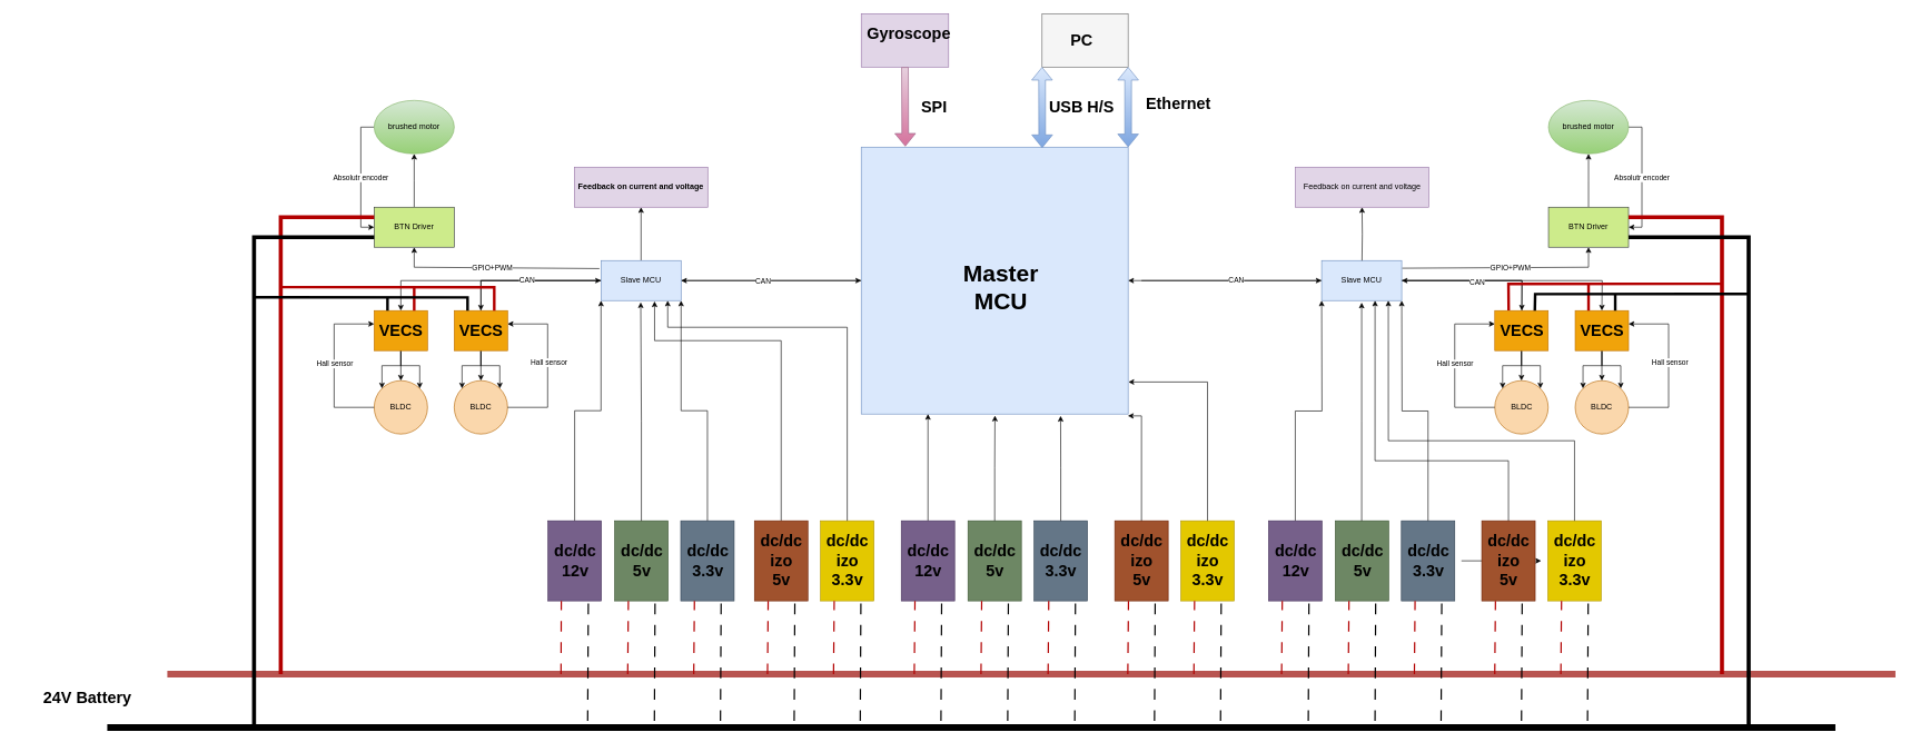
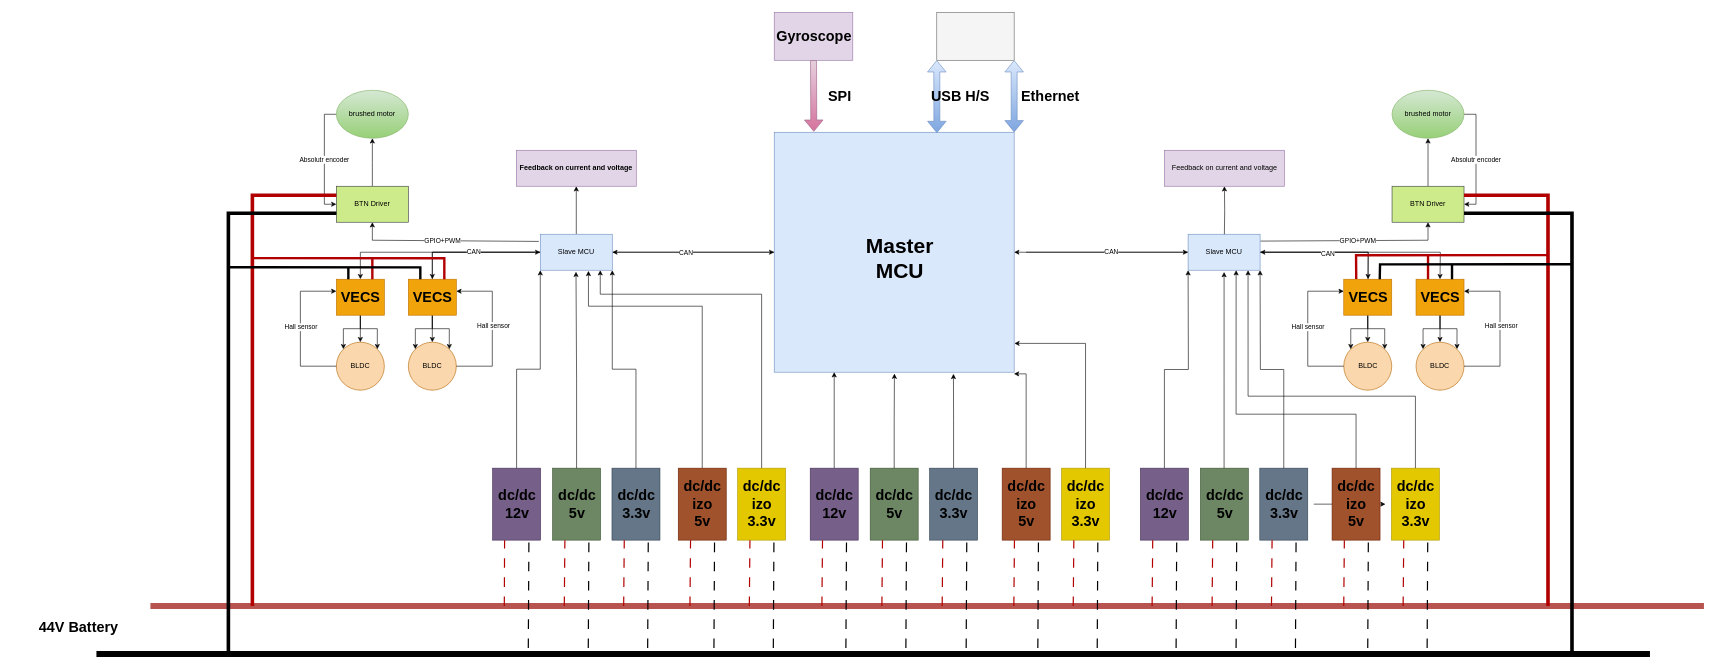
- <mxCell id="13" value="Gyroscope" style="text;strokeColor=none;fillColor=none;html=1;fontSize=24;fontStyle=1;verticalAlign=middle;align=center;" vertex="1" parent="1"><mxGeometry x="1310.5" y="30" width="100" height="40" as="geometry" /></mxCell>
+ <mxCell id="13" value="Gyroscope" style="text;strokeColor=none;fillColor=none;html=1;fontSize=24;fontStyle=1;verticalAlign=middle;align=center;" vertex="1" parent="1"><mxGeometry x="1305.5" y="40" width="100" height="40" as="geometry" /></mxCell>
- <mxCell id="8" value="PC" style="text;strokeColor=none;fillColor=none;html=1;fontSize=24;fontStyle=1;verticalAlign=middle;align=center;" vertex="1" parent="1"><mxGeometry x="1570" y="40" width="100" height="40" as="geometry" /></mxCell>
- <mxCell id="10" value="Ethernet" style="text;strokeColor=none;fillColor=none;html=1;fontSize=24;fontStyle=1;verticalAlign=middle;align=center;" vertex="1" parent="1"><mxGeometry x="1715" y="135" width="100" height="40" as="geometry" /></mxCell>
+ <mxCell id="10" value="Ethernet" style="text;strokeColor=none;fillColor=none;html=1;fontSize=24;fontStyle=1;verticalAlign=middle;align=center;" vertex="1" parent="1"><mxGeometry x="1700" y="140" width="100" height="40" as="geometry" /></mxCell>
- <mxCell id="9" value="USB H/S" style="text;strokeColor=none;fillColor=none;html=1;fontSize=24;fontStyle=1;verticalAlign=middle;align=center;" vertex="1" parent="1"><mxGeometry x="1570" y="140" width="100" height="40" as="geometry" /></mxCell>
+ <mxCell id="9" value="USB H/S" style="text;strokeColor=none;fillColor=none;html=1;fontSize=24;fontStyle=1;verticalAlign=middle;align=center;" vertex="1" parent="1"><mxGeometry x="1550" y="140" width="100" height="40" as="geometry" /></mxCell>
- <mxCell id="141" value="24V Battery" style="text;strokeColor=none;fillColor=none;html=1;fontSize=24;fontStyle=1;verticalAlign=middle;align=center;" vertex="1" parent="1"><mxGeometry x="20" y="1010" width="220" height="70" as="geometry" /></mxCell>
+ <mxCell id="141" value="44V Battery" style="text;strokeColor=none;fillColor=none;html=1;fontSize=24;fontStyle=1;verticalAlign=middle;align=center;" vertex="1" parent="1"><mxGeometry x="20" y="1010" width="220" height="70" as="geometry" /></mxCell>
